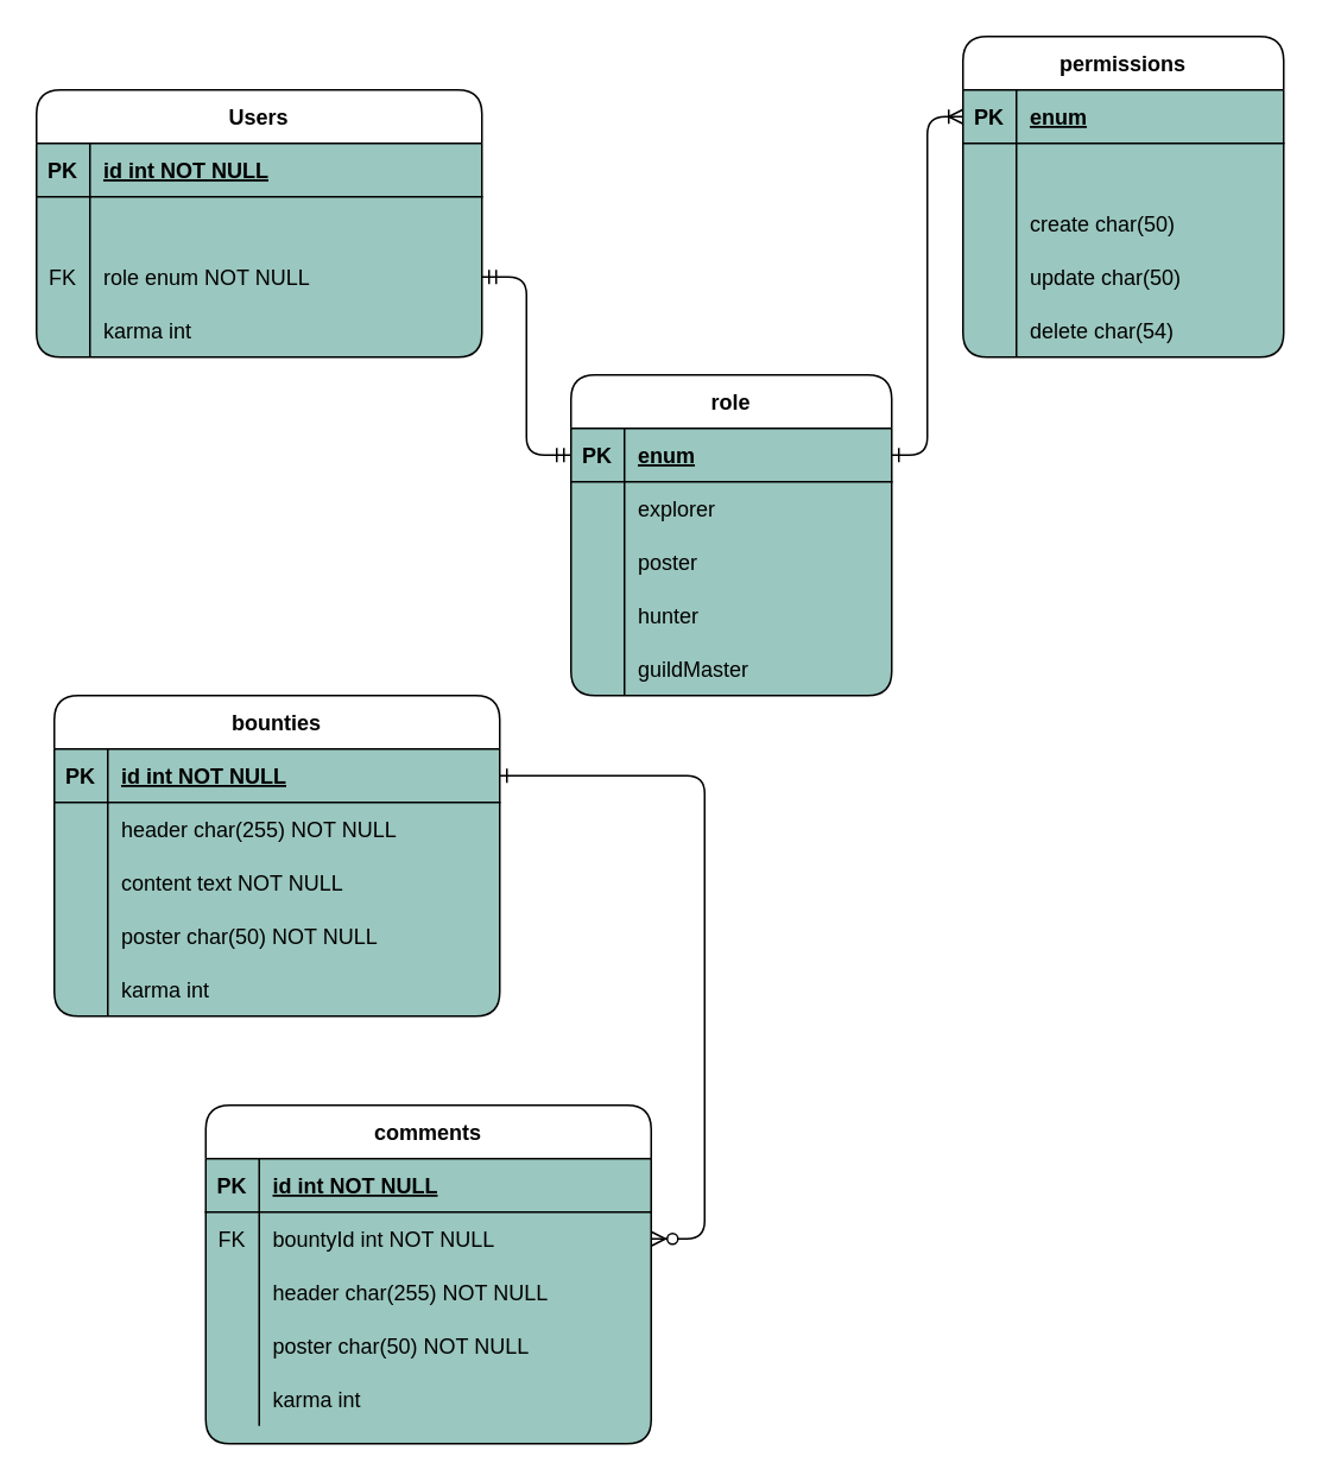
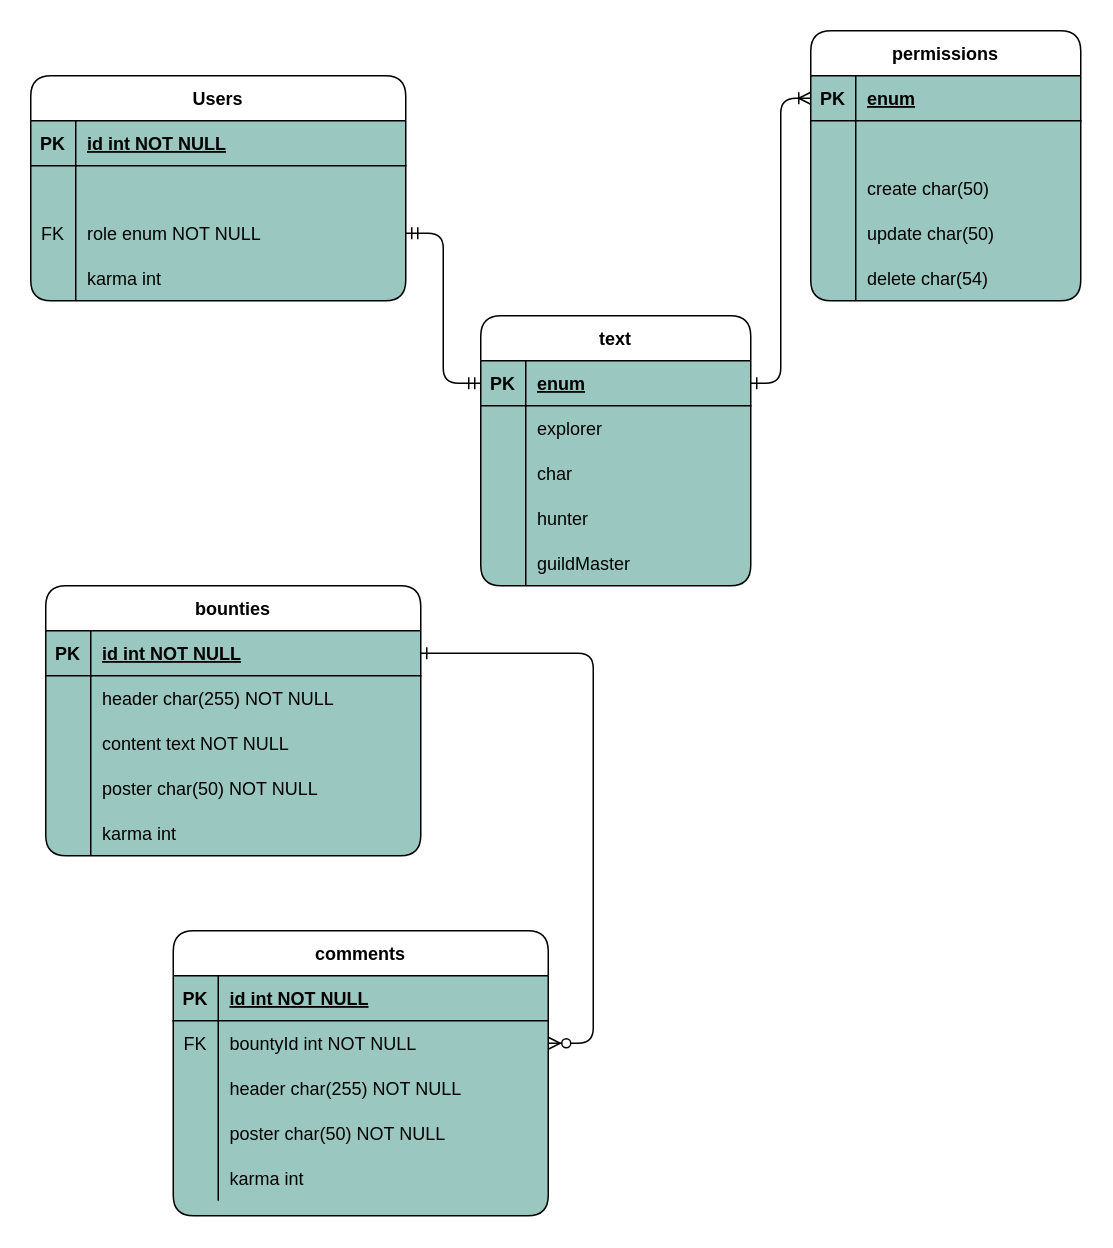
- <mxCell id="47" value="role" style="shape=table;startSize=30;container=1;collapsible=1;childLayout=tableLayout;fixedRows=1;rowLines=0;fontStyle=1;align=center;resizeLast=1;rounded=1;glass=0;sketch=0;swimlaneFillColor=#9AC7BF;" vertex="1" parent="1"><mxGeometry x="320" y="210" width="180" height="180" as="geometry" /></mxCell>
+ <mxCell id="47" value="text" style="shape=table;startSize=30;container=1;collapsible=1;childLayout=tableLayout;fixedRows=1;rowLines=0;fontStyle=1;align=center;resizeLast=1;rounded=1;glass=0;sketch=0;swimlaneFillColor=#9AC7BF;" vertex="1" parent="1"><mxGeometry x="320" y="210" width="180" height="180" as="geometry" /></mxCell>
- <mxCell id="56" value="poster" style="shape=partialRectangle;connectable=0;fillColor=none;top=0;left=0;bottom=0;right=0;align=left;spacingLeft=6;overflow=hidden;" vertex="1" parent="54"><mxGeometry x="30" width="150" height="30" as="geometry" /></mxCell>
+ <mxCell id="56" value="char" style="shape=partialRectangle;connectable=0;fillColor=none;top=0;left=0;bottom=0;right=0;align=left;spacingLeft=6;overflow=hidden;" vertex="1" parent="54"><mxGeometry x="30" width="150" height="30" as="geometry" /></mxCell>
